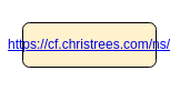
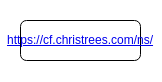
- <mxCell id="2" value="&lt;a href=&quot;https://cf.christrees.com/ns/&quot;&gt;https://cf.christrees.com/ns/&lt;/a&gt;" style="rounded=1;whiteSpace=wrap;html=1;fillColor=#fff2cc;" vertex="1" parent="1"><mxGeometry x="20" y="20" width="120" height="40" as="geometry" /></mxCell>
+ <mxCell id="2" value="&lt;a href=&quot;https://cf.christrees.com/ns/&quot;&gt;https://cf.christrees.com/ns/&lt;/a&gt;" style="rounded=1;whiteSpace=wrap;html=1;" vertex="1" parent="1"><mxGeometry x="20" y="20" width="120" height="40" as="geometry" /></mxCell>
